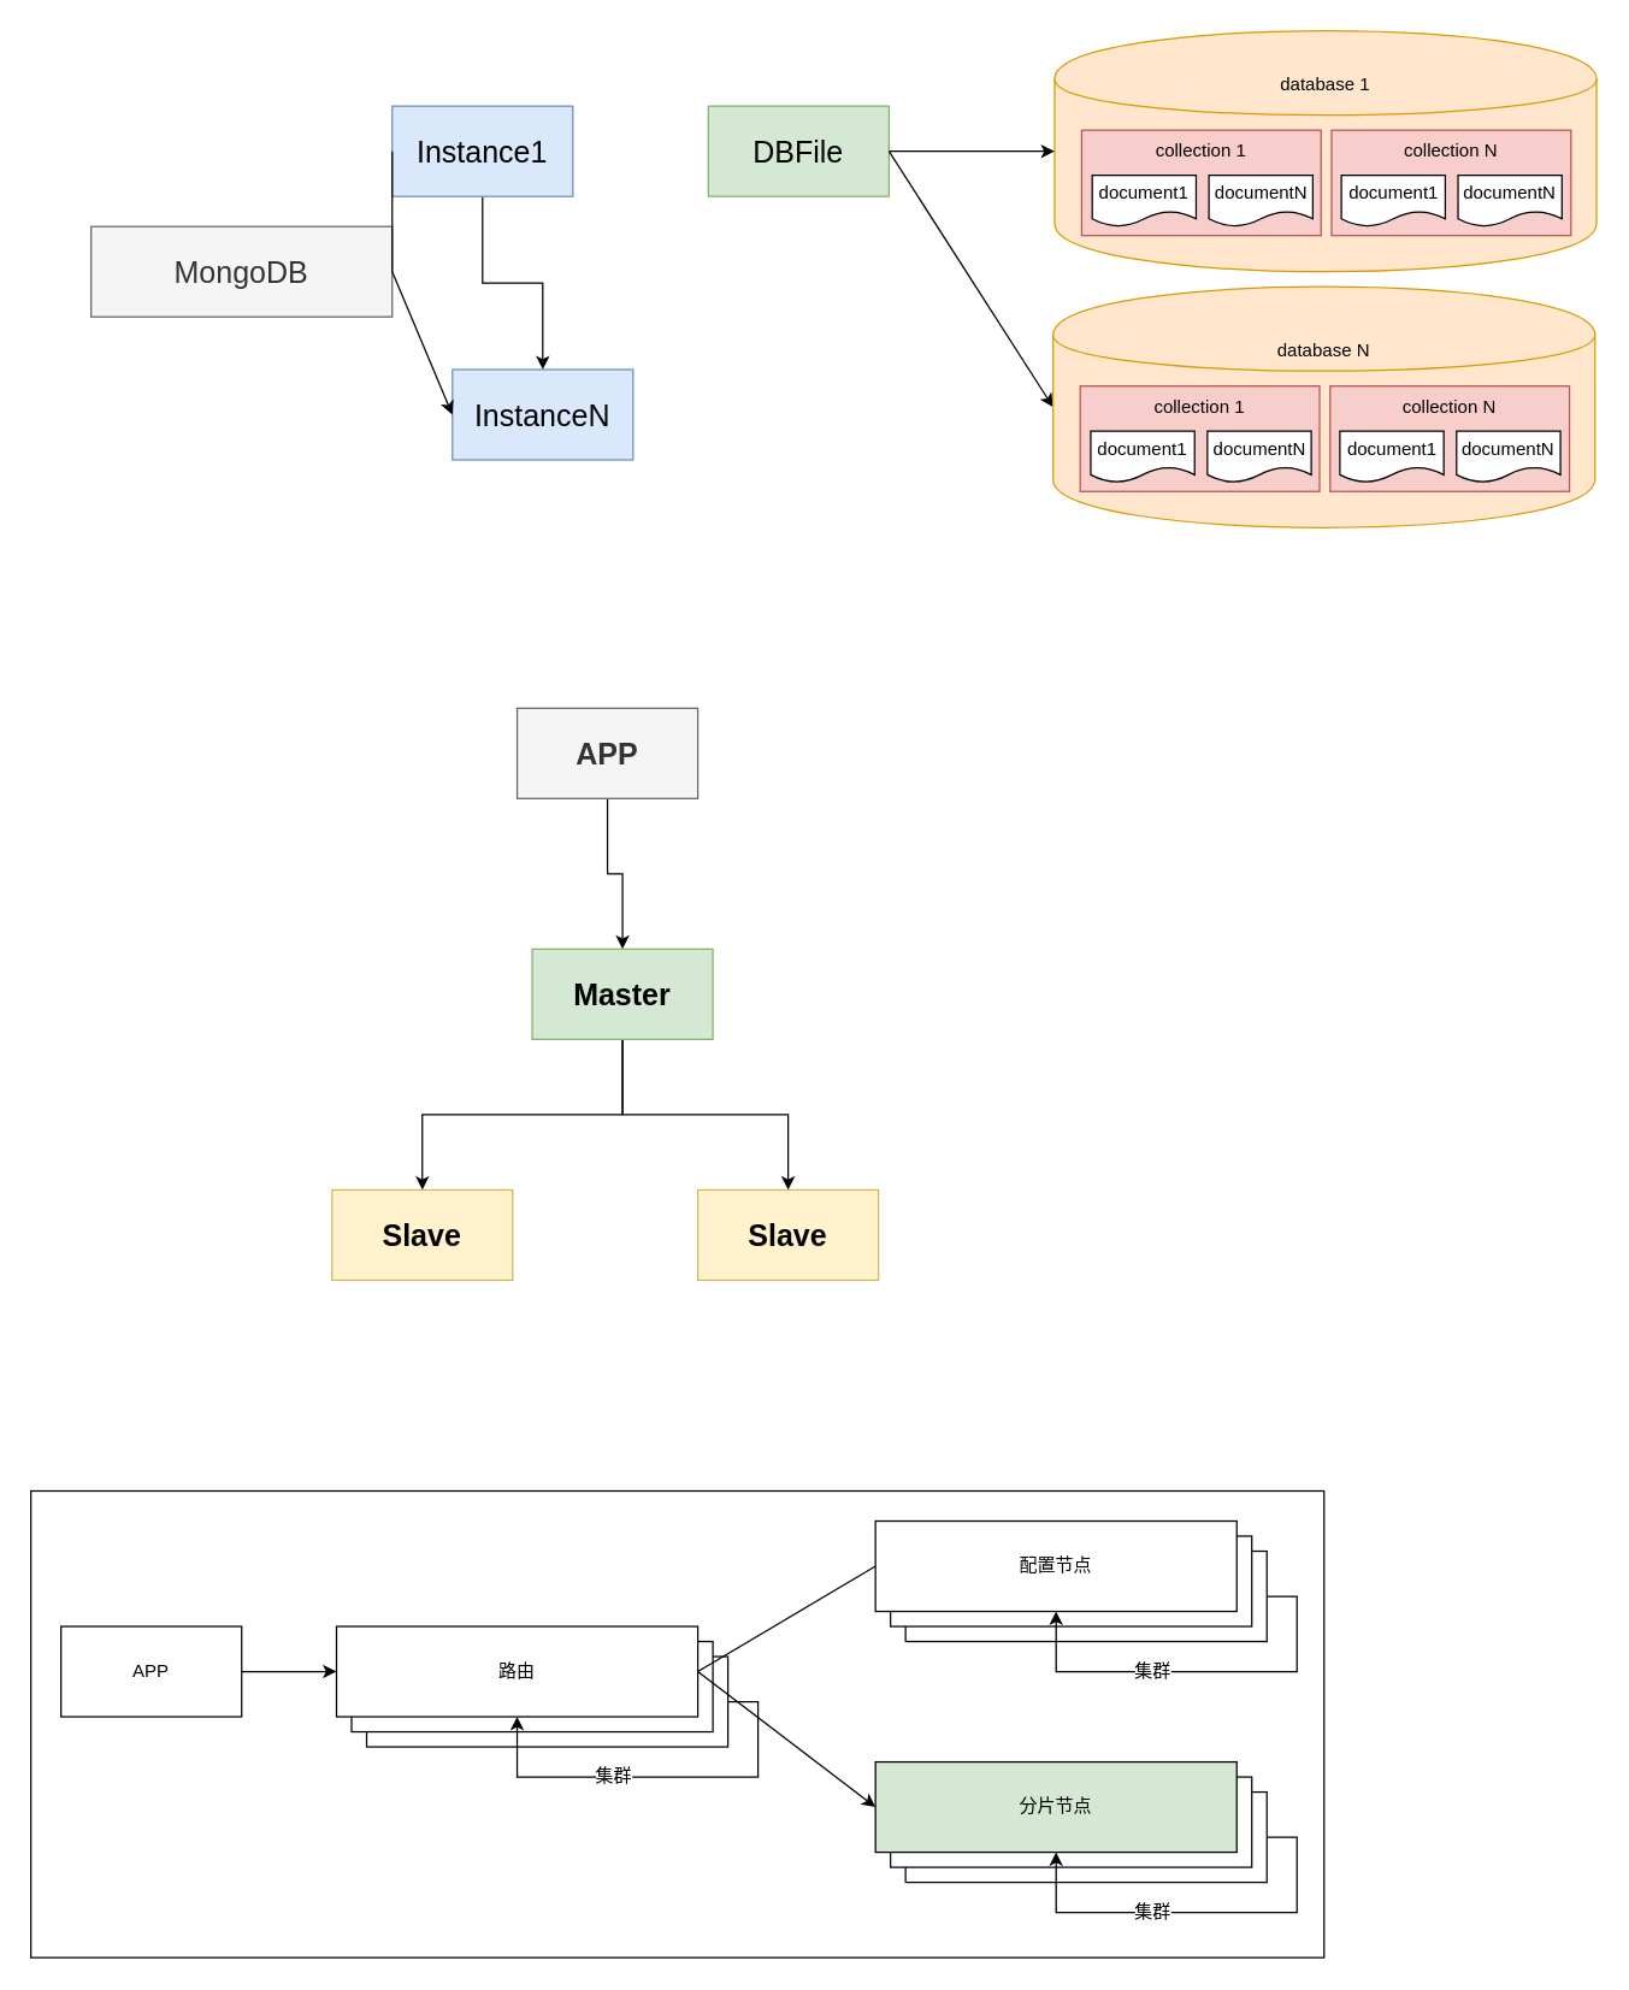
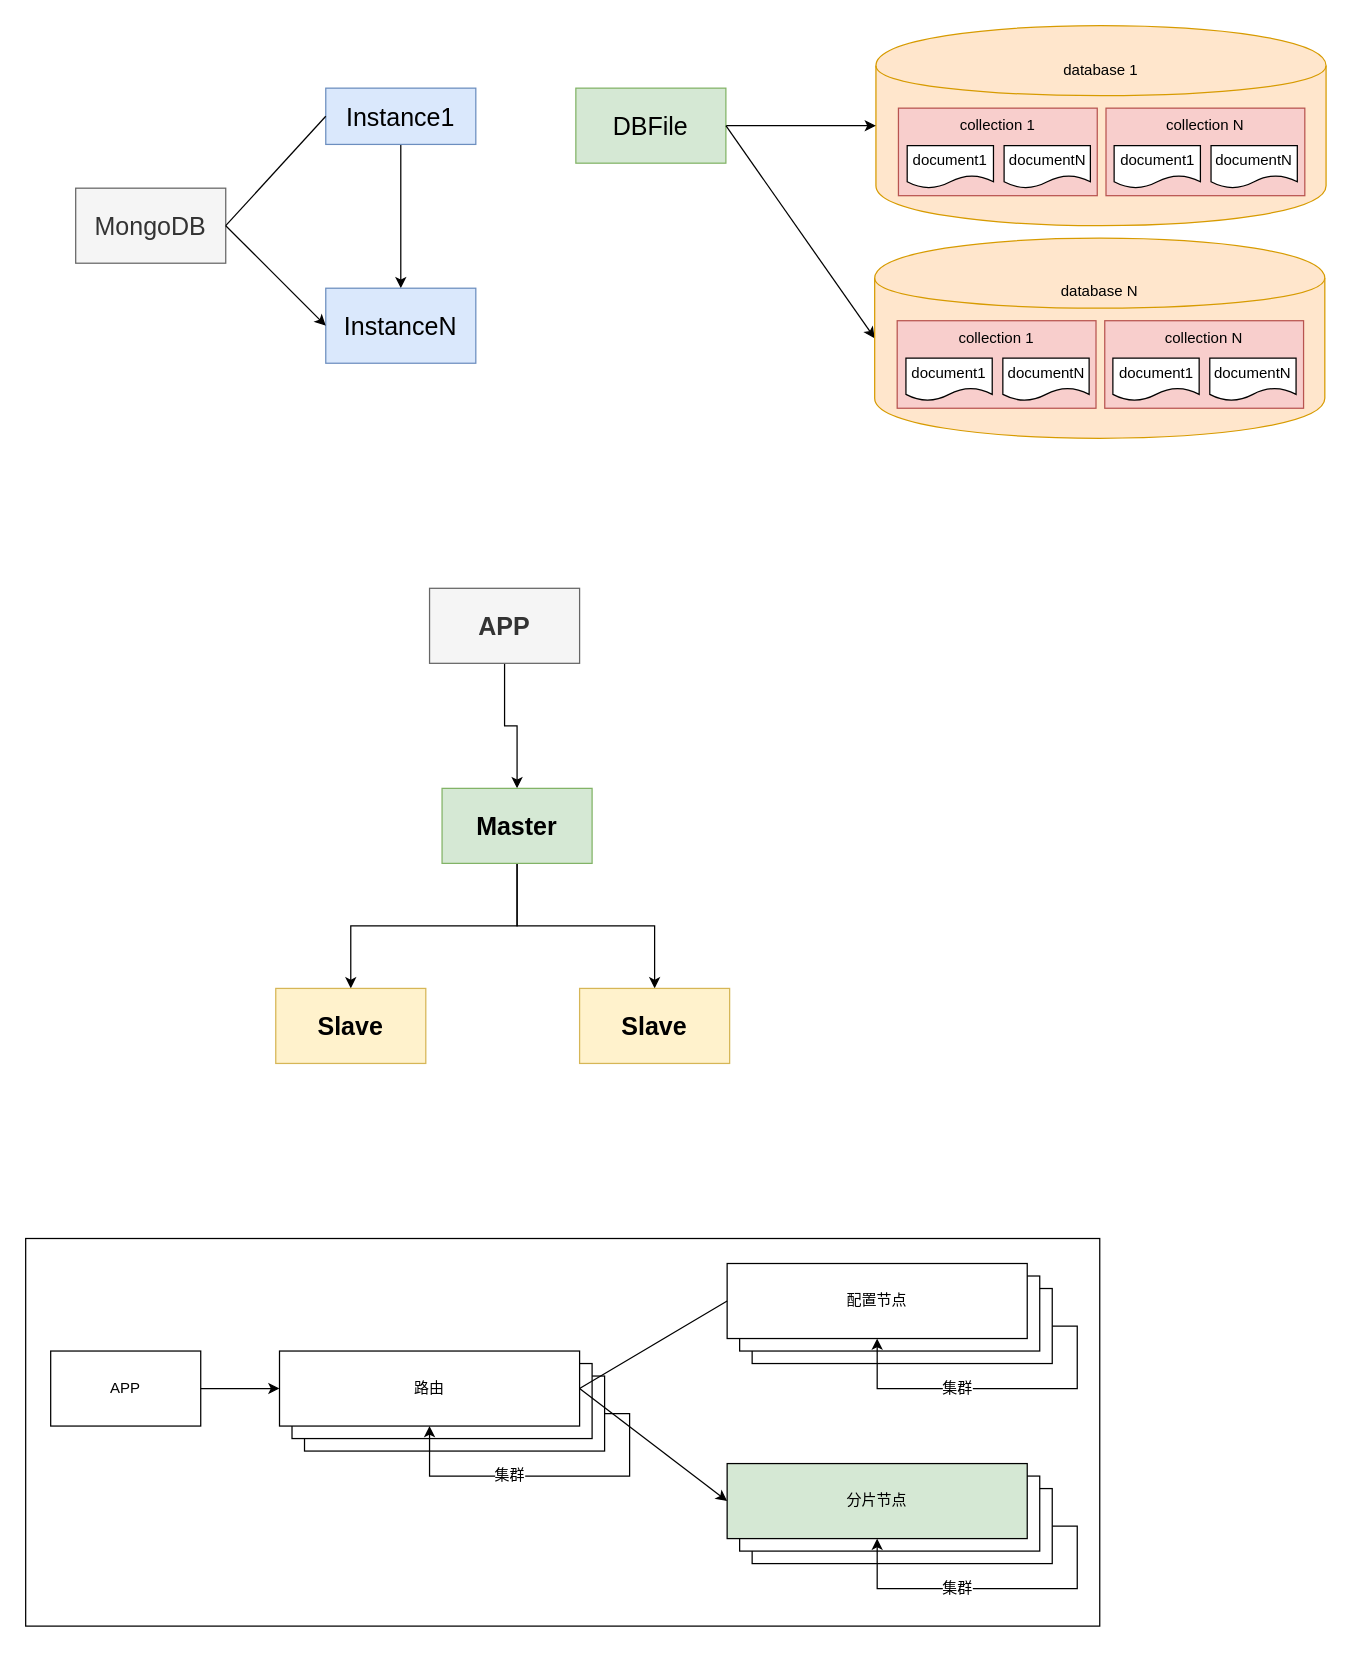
- <mxCell id="12" value="Instance1" style="rounded=0;whiteSpace=wrap;html=1;fontSize=20;fillColor=#dae8fc;strokeColor=#6c8ebf;" parent="1" vertex="1"><mxGeometry x="260" y="70" width="120" height="60" as="geometry" /></mxCell>
+ <mxCell id="12" value="Instance1" style="rounded=0;whiteSpace=wrap;html=1;fontSize=20;fillColor=#dae8fc;strokeColor=#6c8ebf;" parent="1" vertex="1"><mxGeometry x="260" y="70" width="120" height="45" as="geometry" /></mxCell>
- <mxCell id="15" value="DBFile" style="rounded=0;whiteSpace=wrap;html=1;fontSize=20;fillColor=#d5e8d4;strokeColor=#82b366;" parent="1" vertex="1"><mxGeometry x="470" y="70" width="120" height="60" as="geometry" /></mxCell>
+ <mxCell id="15" value="DBFile" style="rounded=0;whiteSpace=wrap;html=1;fontSize=20;fillColor=#d5e8d4;strokeColor=#82b366;" parent="1" vertex="1"><mxGeometry x="460" y="70" width="120" height="60" as="geometry" /></mxCell>
- <mxCell id="10" value="MongoDB" style="rounded=0;whiteSpace=wrap;html=1;fontSize=20;fillColor=#f5f5f5;strokeColor=#666666;fontColor=#333333;" parent="1" vertex="1"><mxGeometry x="60" y="150" width="200" height="60" as="geometry" /></mxCell>
+ <mxCell id="10" value="MongoDB" style="rounded=0;whiteSpace=wrap;html=1;fontSize=20;fillColor=#f5f5f5;strokeColor=#666666;fontColor=#333333;" parent="1" vertex="1"><mxGeometry x="60" y="150" width="120" height="60" as="geometry" /></mxCell>
- <mxCell id="13" value="InstanceN" style="rounded=0;whiteSpace=wrap;html=1;fontSize=20;fillColor=#dae8fc;strokeColor=#6c8ebf;" parent="1" vertex="1"><mxGeometry x="300" y="245" width="120" height="60" as="geometry" /></mxCell>
+ <mxCell id="13" value="InstanceN" style="rounded=0;whiteSpace=wrap;html=1;fontSize=20;fillColor=#dae8fc;strokeColor=#6c8ebf;" parent="1" vertex="1"><mxGeometry x="260" y="230" width="120" height="60" as="geometry" /></mxCell>
